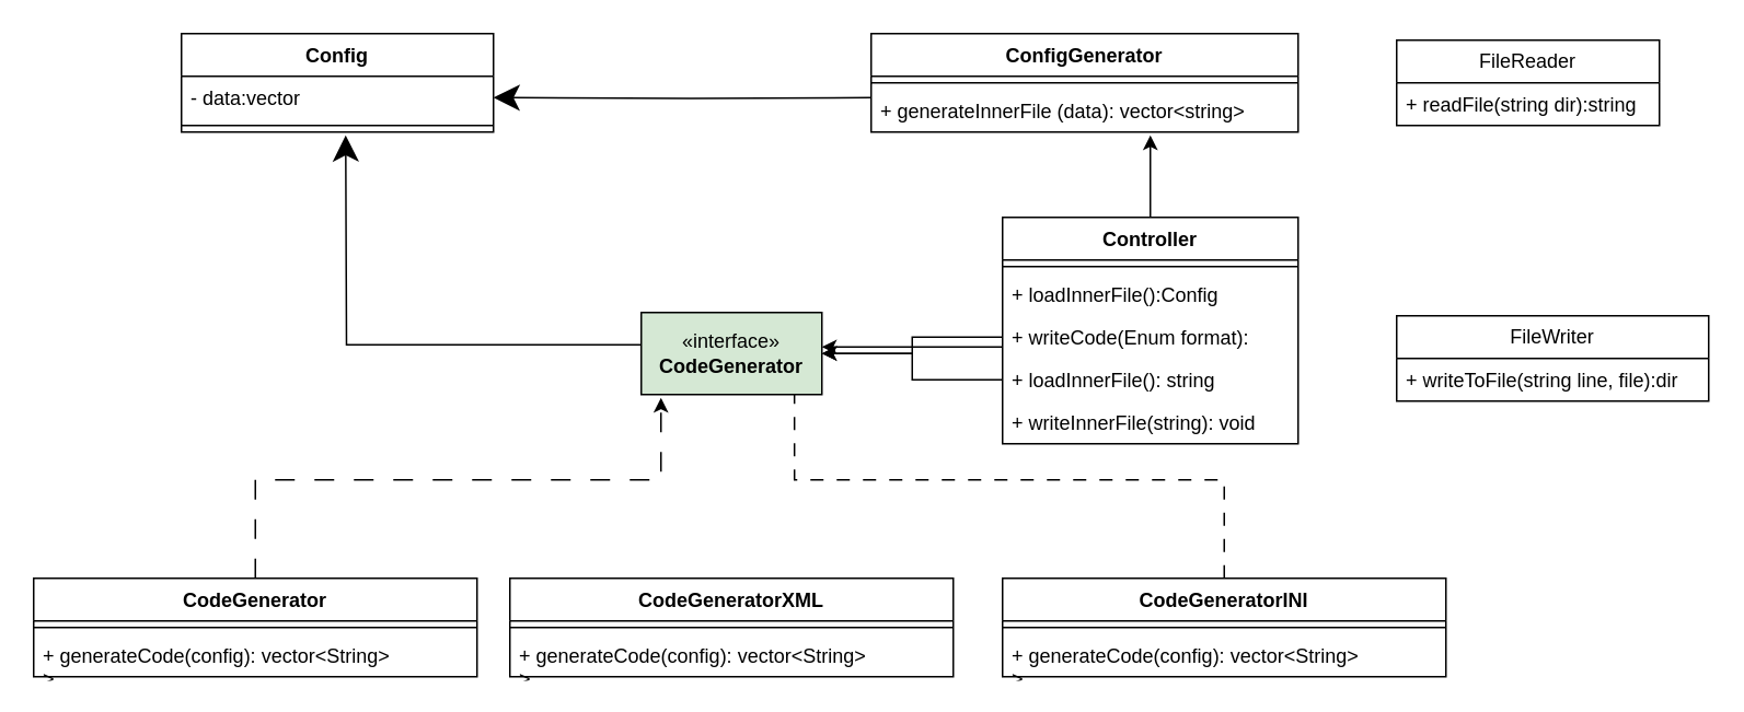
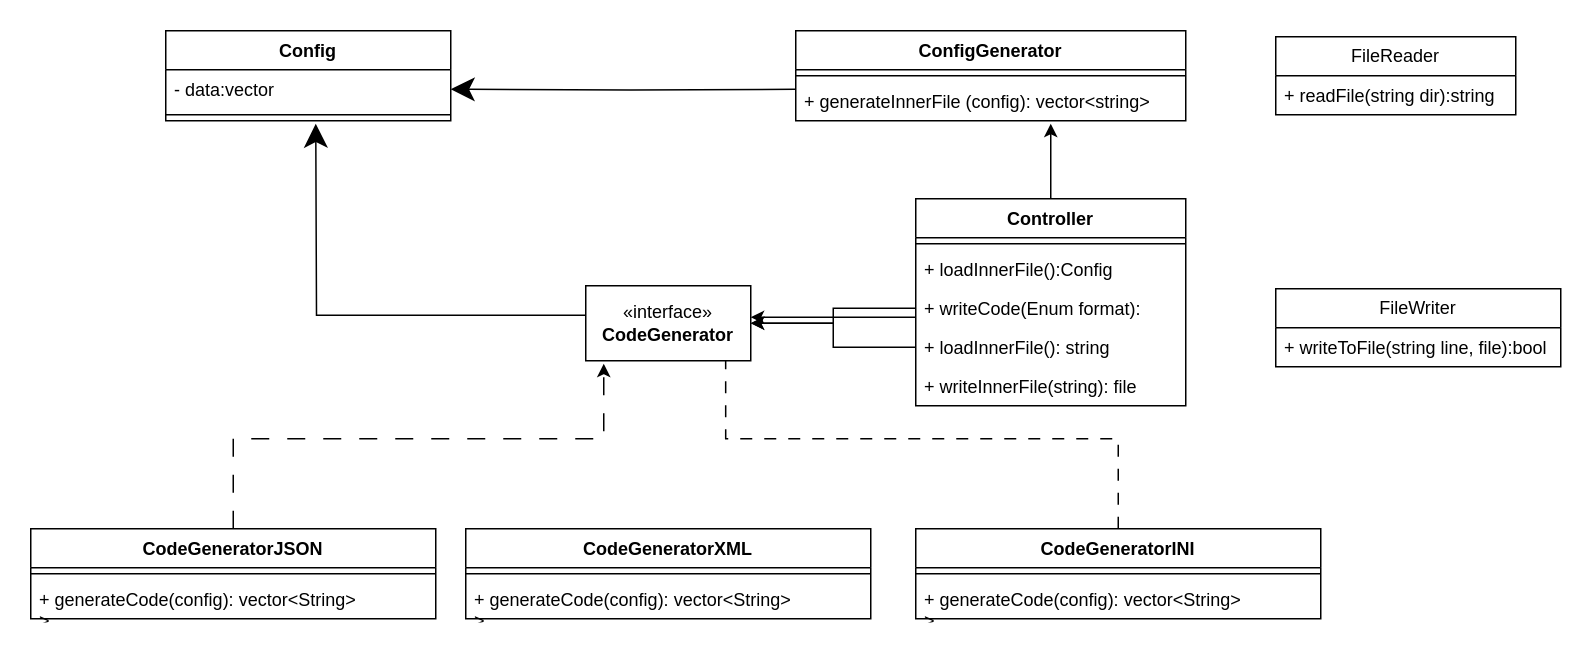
- <mxCell id="8" value="+ generateInnerFile (data): vector&amp;lt;string&amp;gt;" style="text;strokeColor=none;fillColor=none;align=left;verticalAlign=top;spacingLeft=4;spacingRight=4;overflow=hidden;rotatable=0;points=[[0,0.5],[1,0.5]];portConstraint=eastwest;whiteSpace=wrap;html=1;" vertex="1" parent="5"><mxGeometry y="34" width="260" height="26" as="geometry" /></mxCell>
+ <mxCell id="8" value="+ generateInnerFile (config): vector&amp;lt;string&amp;gt;" style="text;strokeColor=none;fillColor=none;align=left;verticalAlign=top;spacingLeft=4;spacingRight=4;overflow=hidden;rotatable=0;points=[[0,0.5],[1,0.5]];portConstraint=eastwest;whiteSpace=wrap;html=1;" vertex="1" parent="5"><mxGeometry y="34" width="260" height="26" as="geometry" /></mxCell>
- <mxCell id="21" value="«interface»&lt;br&gt;&lt;b&gt;CodeGenerator&lt;/b&gt;" style="html=1;whiteSpace=wrap;fillColor=#d5e8d4;" vertex="1" parent="1"><mxGeometry x="390" y="190" width="110" height="50" as="geometry" /></mxCell>
+ <mxCell id="21" value="«interface»&lt;br&gt;&lt;b&gt;CodeGenerator&lt;/b&gt;" style="html=1;whiteSpace=wrap;" vertex="1" parent="1"><mxGeometry x="390" y="190" width="110" height="50" as="geometry" /></mxCell>
- <mxCell id="33" value="+ writeToFile(string line, file):dir" style="text;strokeColor=none;fillColor=none;align=left;verticalAlign=top;spacingLeft=4;spacingRight=4;overflow=hidden;rotatable=0;points=[[0,0.5],[1,0.5]];portConstraint=eastwest;whiteSpace=wrap;html=1;" vertex="1" parent="32"><mxGeometry y="26" width="190" height="26" as="geometry" /></mxCell>
+ <mxCell id="33" value="+ writeToFile(string line, file):bool" style="text;strokeColor=none;fillColor=none;align=left;verticalAlign=top;spacingLeft=4;spacingRight=4;overflow=hidden;rotatable=0;points=[[0,0.5],[1,0.5]];portConstraint=eastwest;whiteSpace=wrap;html=1;" vertex="1" parent="32"><mxGeometry y="26" width="190" height="26" as="geometry" /></mxCell>
- <mxCell id="28" value="+ writeInnerFile(string): void&lt;br&gt;&lt;br&gt;&amp;nbsp;" style="text;strokeColor=none;fillColor=none;align=left;verticalAlign=top;spacingLeft=4;spacingRight=4;overflow=hidden;rotatable=0;points=[[0,0.5],[1,0.5]];portConstraint=eastwest;whiteSpace=wrap;html=1;" vertex="1" parent="23"><mxGeometry y="112" width="180" height="26" as="geometry" /></mxCell>
+ <mxCell id="28" value="+ writeInnerFile(string): file&lt;br&gt;&lt;br&gt;&amp;nbsp;" style="text;strokeColor=none;fillColor=none;align=left;verticalAlign=top;spacingLeft=4;spacingRight=4;overflow=hidden;rotatable=0;points=[[0,0.5],[1,0.5]];portConstraint=eastwest;whiteSpace=wrap;html=1;" vertex="1" parent="23"><mxGeometry y="112" width="180" height="26" as="geometry" /></mxCell>
- <mxCell id="14" value="CodeGenerator" style="swimlane;fontStyle=1;align=center;verticalAlign=top;childLayout=stackLayout;horizontal=1;startSize=26;horizontalStack=0;resizeParent=1;resizeParentMax=0;resizeLast=0;collapsible=1;marginBottom=0;whiteSpace=wrap;html=1;" vertex="1" parent="1"><mxGeometry x="20" y="352" width="270" height="60" as="geometry" /></mxCell>
+ <mxCell id="14" value="CodeGeneratorJSON" style="swimlane;fontStyle=1;align=center;verticalAlign=top;childLayout=stackLayout;horizontal=1;startSize=26;horizontalStack=0;resizeParent=1;resizeParentMax=0;resizeLast=0;collapsible=1;marginBottom=0;whiteSpace=wrap;html=1;" vertex="1" parent="1"><mxGeometry x="20" y="352" width="270" height="60" as="geometry" /></mxCell>
